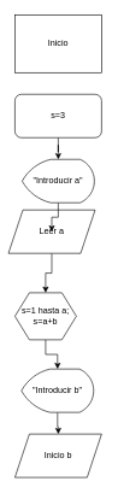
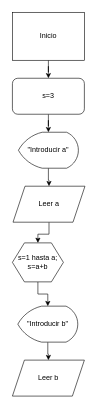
+ <mxCell id="2" value="" style="edgeStyle=orthogonalEdgeStyle;rounded=0;orthogonalLoop=1;jettySize=auto;html=1;" edge="1" parent="1" source="3" target="5"><mxGeometry relative="1" as="geometry" /></mxCell>
- <mxCell id="7" value="Leer a" style="shape=parallelogram;perimeter=parallelogramPerimeter;whiteSpace=wrap;html=1;fixedSize=1;" vertex="1" parent="1"><mxGeometry x="11" y="290" width="120" height="60" as="geometry" /></mxCell>
+ <mxCell id="7" value="Leer a" style="shape=parallelogram;perimeter=parallelogramPerimeter;whiteSpace=wrap;html=1;fixedSize=1;" vertex="1" parent="1"><mxGeometry x="21" y="310" width="120" height="60" as="geometry" /></mxCell>
- <mxCell id="12" value="Inicio b" style="shape=parallelogram;perimeter=parallelogramPerimeter;whiteSpace=wrap;html=1;fixedSize=1;" vertex="1" parent="1"><mxGeometry x="20" y="600" width="120" height="60" as="geometry" /></mxCell>
+ <mxCell id="12" value="Leer b" style="shape=parallelogram;perimeter=parallelogramPerimeter;whiteSpace=wrap;html=1;fixedSize=1;" vertex="1" parent="1"><mxGeometry x="20" y="600" width="120" height="60" as="geometry" /></mxCell>
